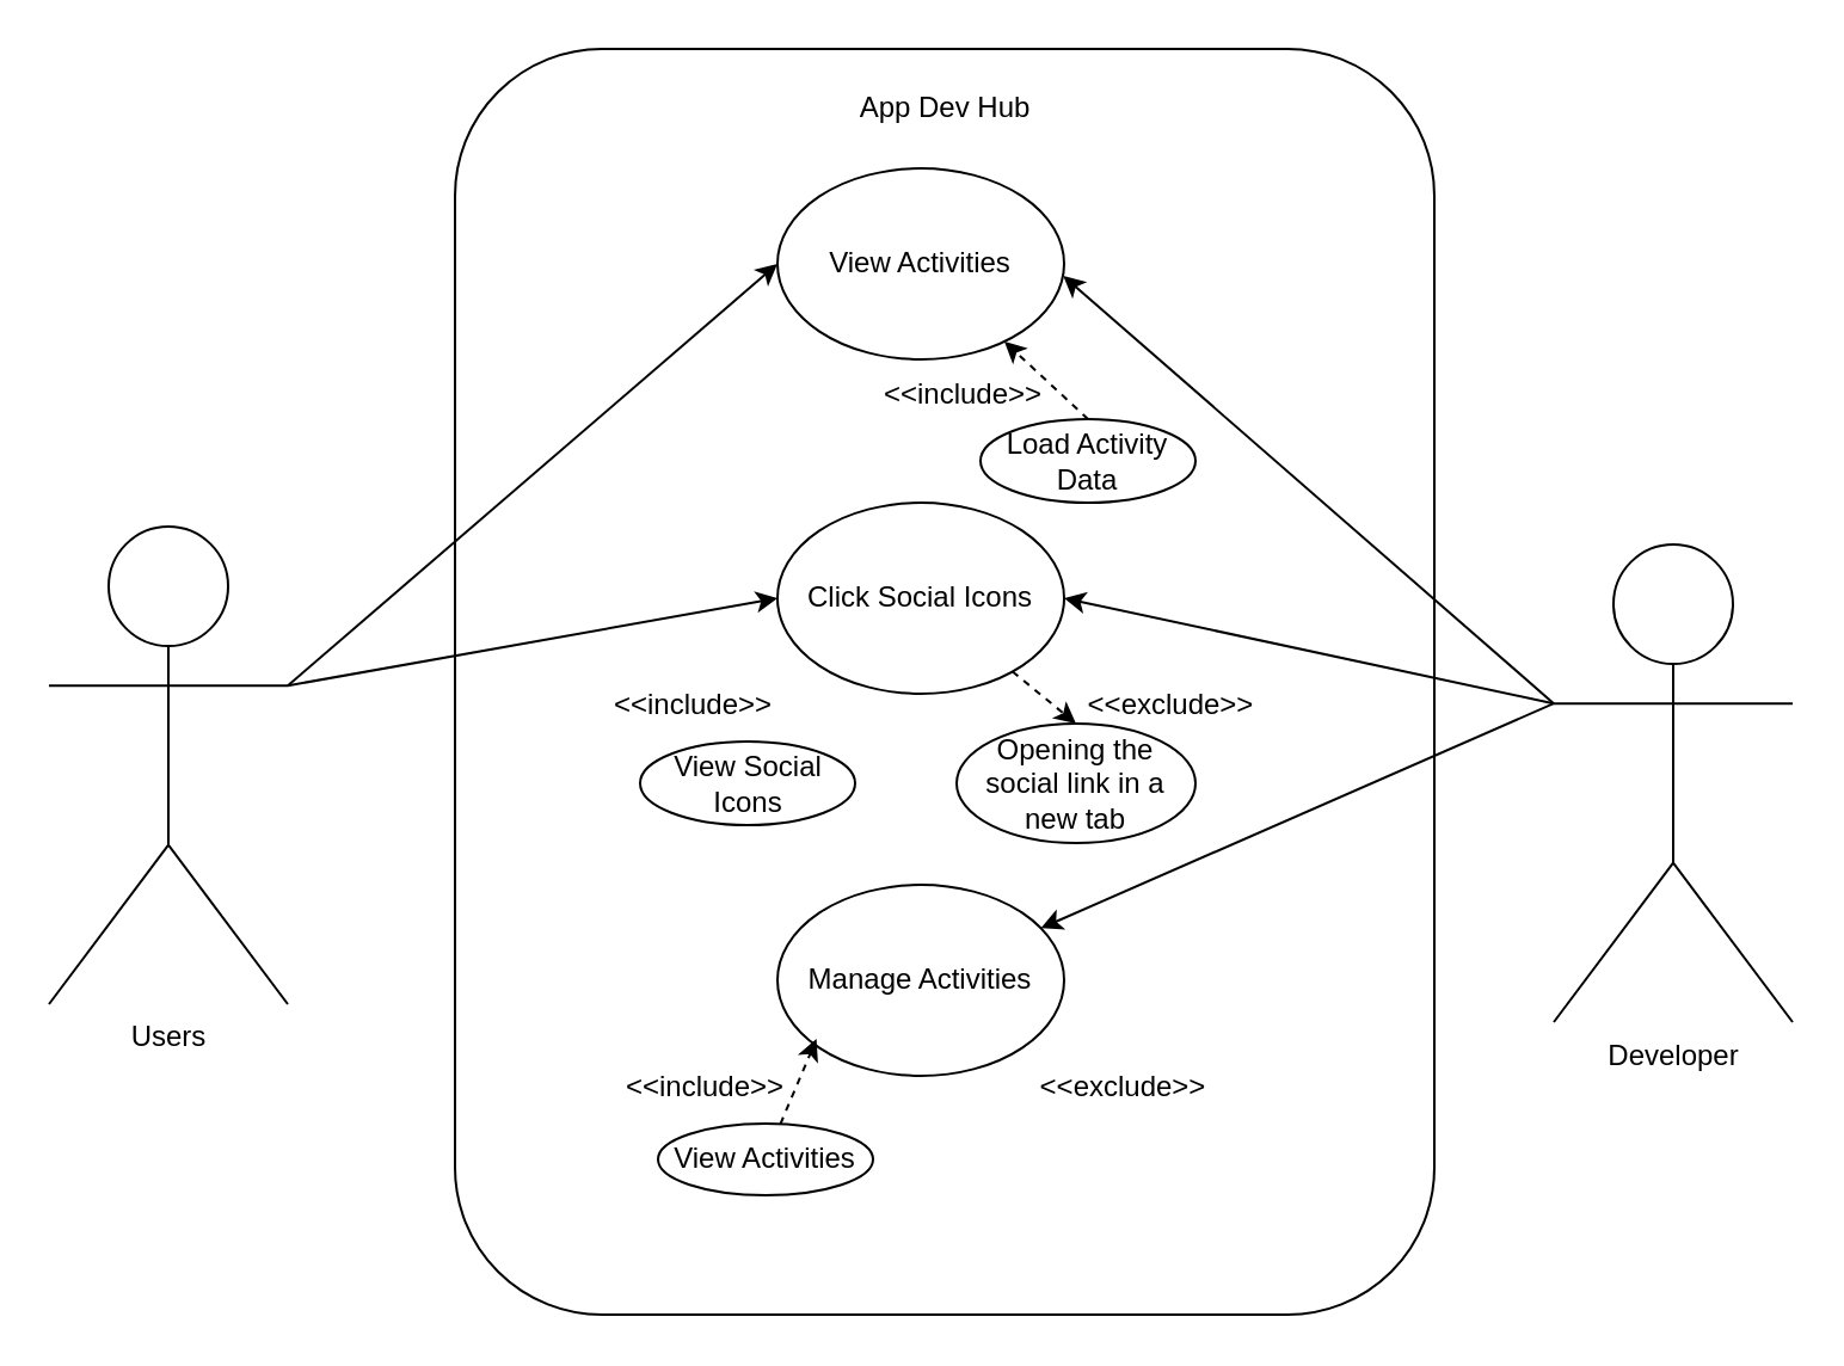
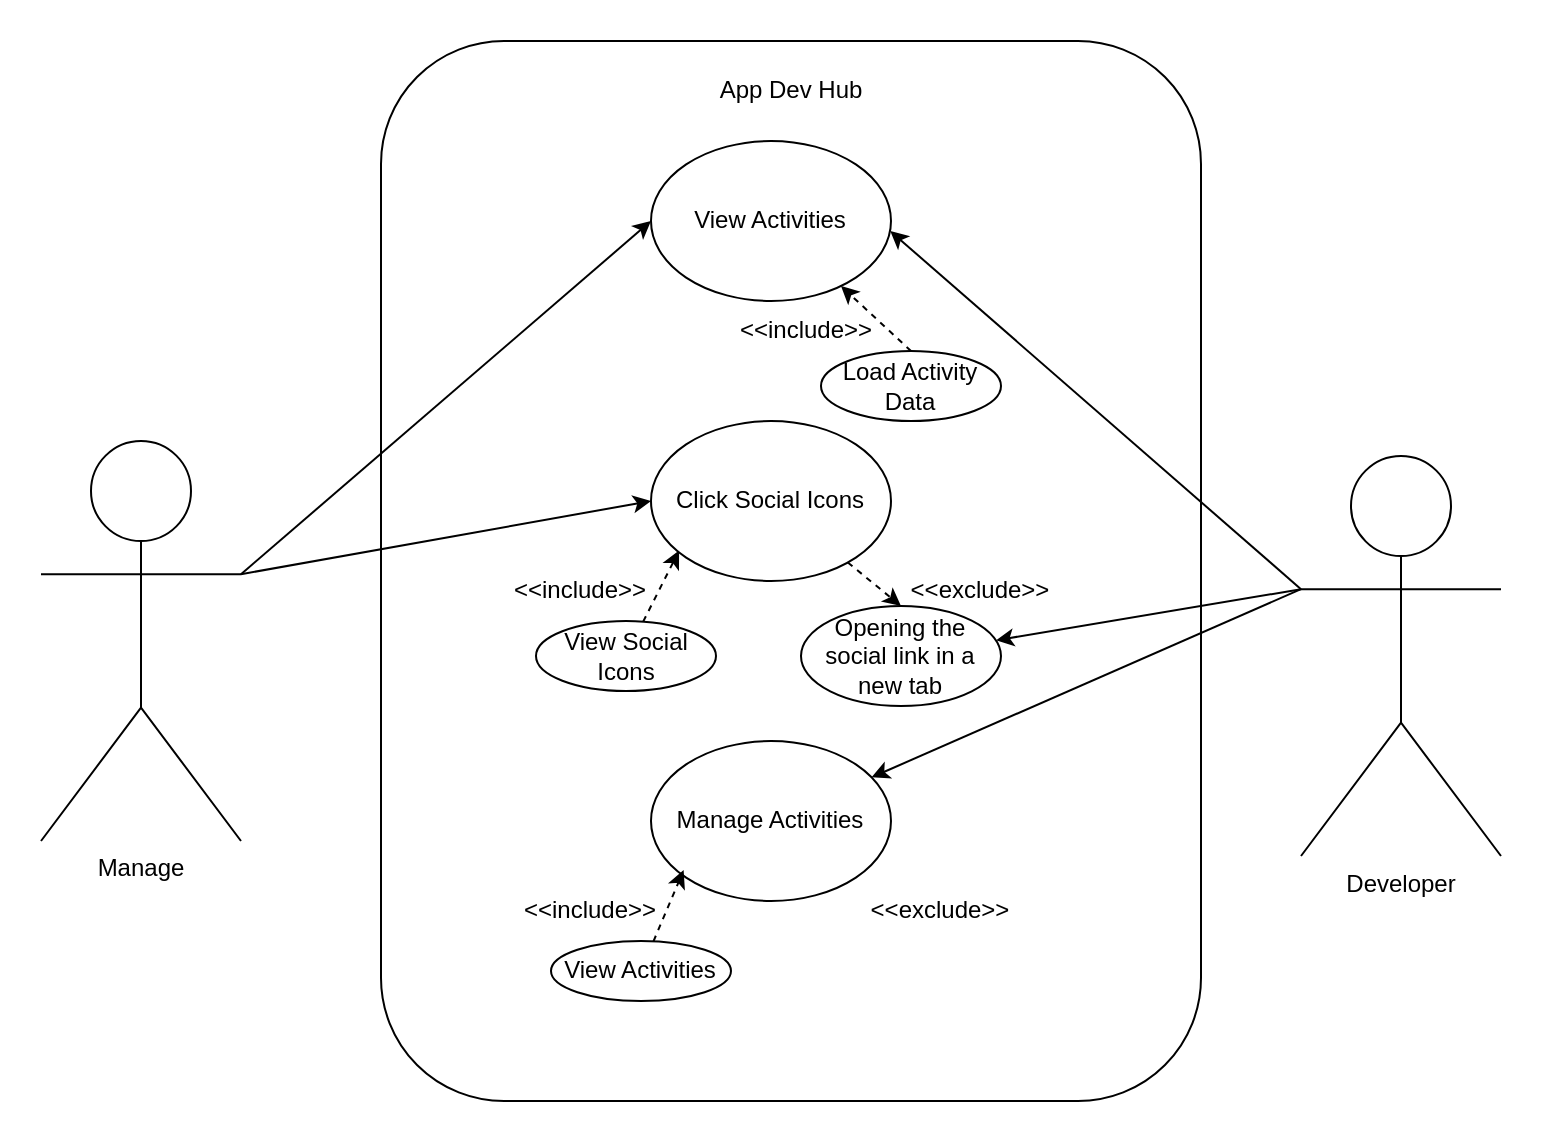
- <mxCell id="5" value="" style="rounded=0;orthogonalLoop=1;jettySize=auto;html=1;entryX=1;entryY=0.5;entryDx=0;entryDy=0;exitX=0;exitY=0.333;exitDx=0;exitDy=0;exitPerimeter=0;" edge="1" parent="1" source="6" target="12"><mxGeometry relative="1" as="geometry"><mxPoint x="650" y="290" as="sourcePoint" /></mxGeometry></mxCell>
+ <mxCell id="5" value="" style="rounded=0;orthogonalLoop=1;jettySize=auto;html=1;exitX=0;exitY=0.333;exitDx=0;exitDy=0;exitPerimeter=0;" edge="1" parent="1" source="6" target="19"><mxGeometry relative="1" as="geometry"><mxPoint x="650" y="290" as="sourcePoint" /></mxGeometry></mxCell>
+ <mxCell id="20" style="rounded=0;orthogonalLoop=1;jettySize=auto;html=1;entryX=0.117;entryY=0.81;entryDx=0;entryDy=0;entryPerimeter=0;dashed=1;" edge="1" parent="1" source="18" target="12"><mxGeometry relative="1" as="geometry" /></mxCell>
- <mxCell id="26" value="Users" style="shape=umlActor;verticalLabelPosition=bottom;verticalAlign=top;html=1;outlineConnect=0;" vertex="1" parent="1"><mxGeometry x="20" y="220" width="100" height="200" as="geometry" /></mxCell>
+ <mxCell id="26" value="Manage" style="shape=umlActor;verticalLabelPosition=bottom;verticalAlign=top;html=1;outlineConnect=0;" vertex="1" parent="1"><mxGeometry x="20" y="220" width="100" height="200" as="geometry" /></mxCell>
